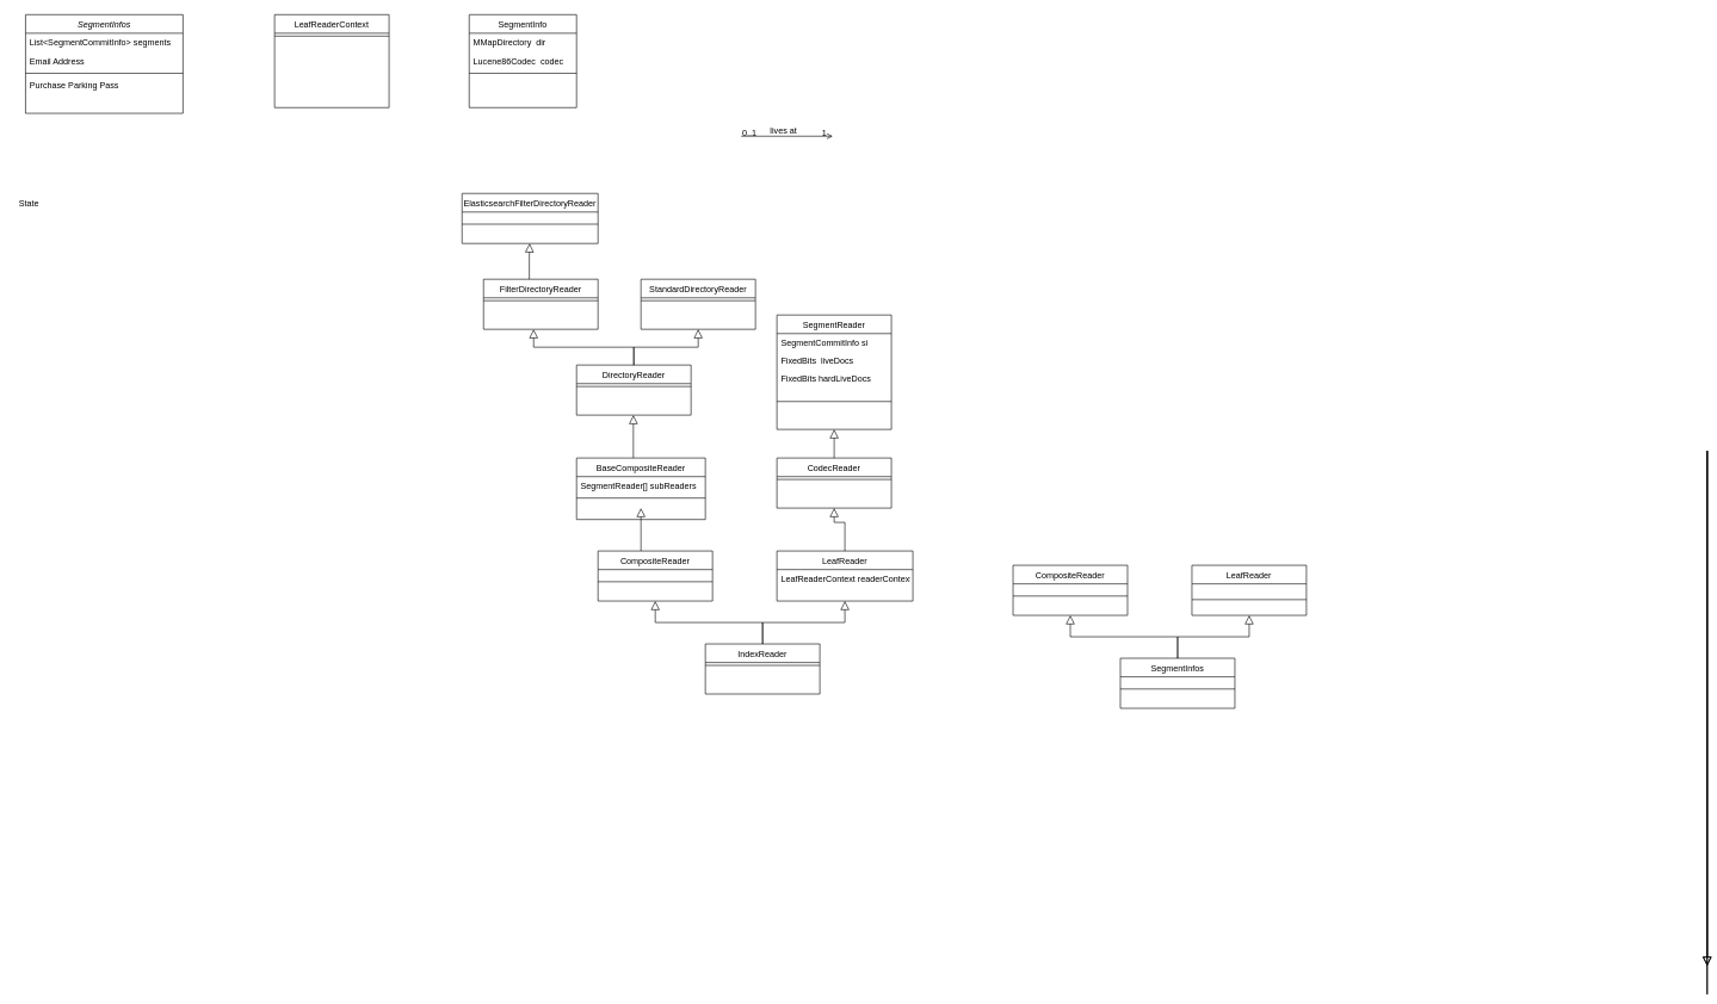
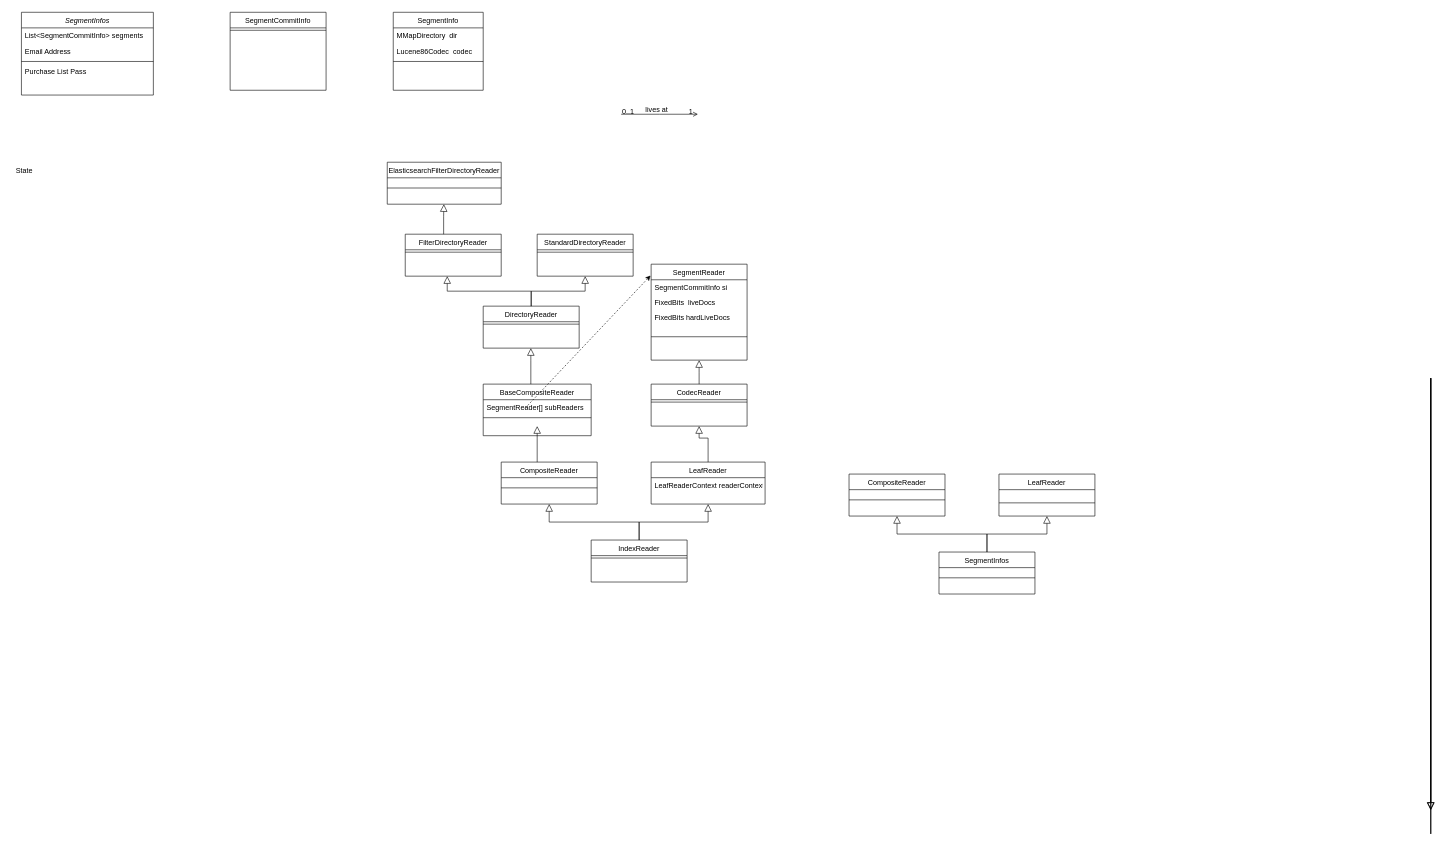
- <mxCell id="7" value="LeafReaderContext" style="swimlane;fontStyle=0;align=center;verticalAlign=top;childLayout=stackLayout;horizontal=1;startSize=26;horizontalStack=0;resizeParent=1;resizeLast=0;collapsible=1;marginBottom=0;rounded=0;shadow=0;strokeWidth=1;" parent="1" vertex="1"><mxGeometry x="383" y="20" width="160" height="130" as="geometry"><mxRectangle x="508" y="120" width="160" height="26" as="alternateBounds" /></mxGeometry></mxCell>
+ <mxCell id="7" value="SegmentCommitInfo" style="swimlane;fontStyle=0;align=center;verticalAlign=top;childLayout=stackLayout;horizontal=1;startSize=26;horizontalStack=0;resizeParent=1;resizeLast=0;collapsible=1;marginBottom=0;rounded=0;shadow=0;strokeWidth=1;" parent="1" vertex="1"><mxGeometry x="383" y="20" width="160" height="130" as="geometry"><mxRectangle x="508" y="120" width="160" height="26" as="alternateBounds" /></mxGeometry></mxCell>
- <mxCell id="6" value="Purchase Parking Pass" style="text;align=left;verticalAlign=top;spacingLeft=4;spacingRight=4;overflow=hidden;rotatable=0;points=[[0,0.5],[1,0.5]];portConstraint=eastwest;" parent="2" vertex="1"><mxGeometry y="86" width="220" height="26" as="geometry" /></mxCell>
+ <mxCell id="6" value="Purchase List Pass" style="text;align=left;verticalAlign=top;spacingLeft=4;spacingRight=4;overflow=hidden;rotatable=0;points=[[0,0.5],[1,0.5]];portConstraint=eastwest;" parent="2" vertex="1"><mxGeometry y="86" width="220" height="26" as="geometry" /></mxCell>
+ <mxCell id="46" value="" style="endArrow=classic;html=1;entryX=-0.006;entryY=0.119;entryDx=0;entryDy=0;entryPerimeter=0;exitX=0.389;exitY=0.538;exitDx=0;exitDy=0;exitPerimeter=0;dashed=1;" edge="1" parent="1" source="33" target="19"><mxGeometry width="50" height="50" relative="1" as="geometry"><mxPoint x="615" y="700" as="sourcePoint" /><mxPoint x="665" y="650" as="targetPoint" /></mxGeometry></mxCell>
